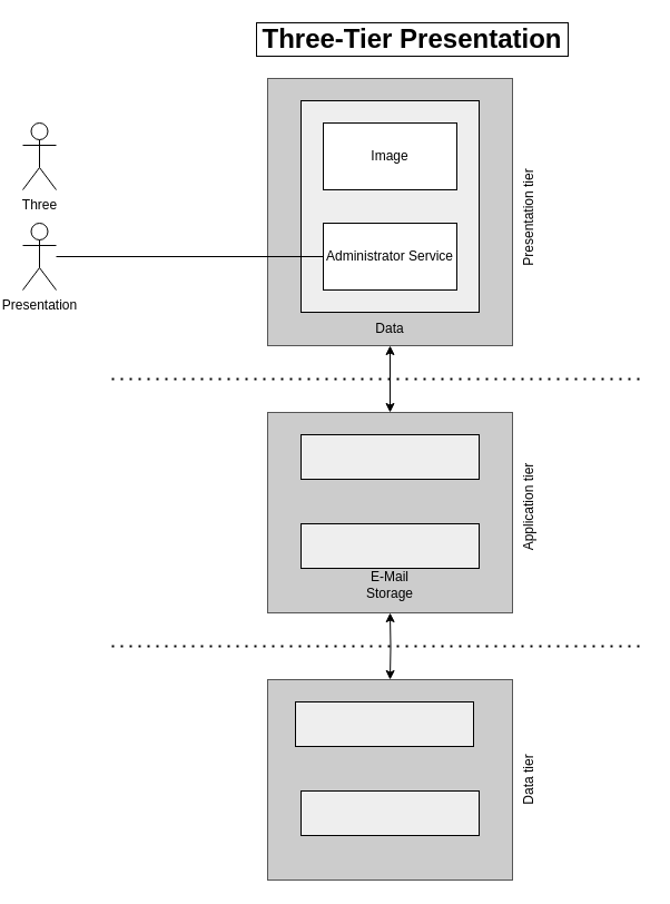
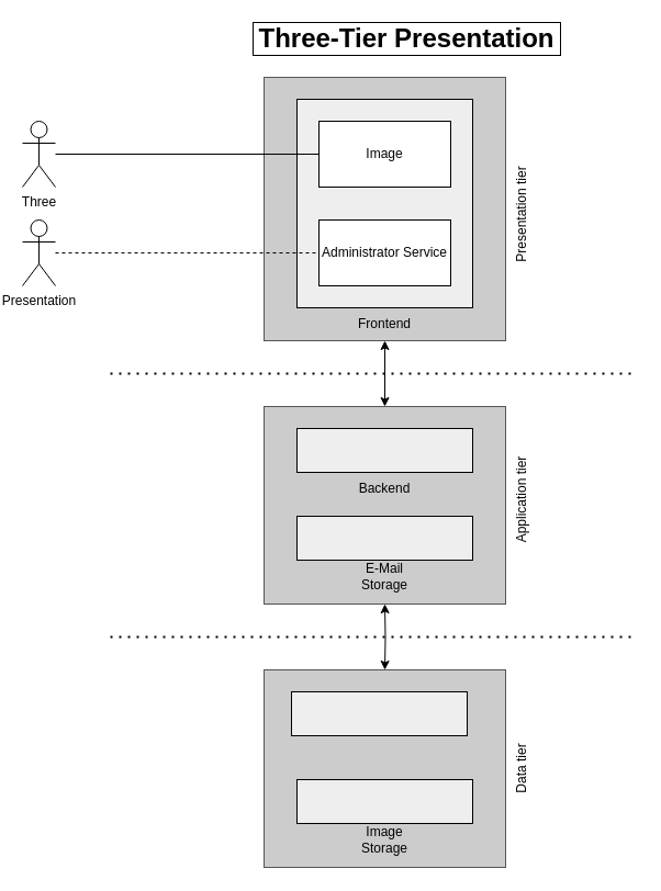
+ <mxCell id="29" style="edgeStyle=orthogonalEdgeStyle;rounded=0;orthogonalLoop=1;jettySize=auto;html=1;entryX=0;entryY=0.5;entryDx=0;entryDy=0;endArrow=none;startFill=0;" edge="1" parent="1" source="6" target="10"><mxGeometry relative="1" as="geometry" /></mxCell>
- <mxCell id="30" style="edgeStyle=orthogonalEdgeStyle;rounded=0;orthogonalLoop=1;jettySize=auto;html=1;entryX=0;entryY=0.5;entryDx=0;entryDy=0;endArrow=none;startFill=0;" edge="1" parent="1" source="7" target="12"><mxGeometry relative="1" as="geometry" /></mxCell>
+ <mxCell id="30" style="edgeStyle=orthogonalEdgeStyle;rounded=0;orthogonalLoop=1;jettySize=auto;html=1;entryX=0;entryY=0.5;entryDx=0;entryDy=0;endArrow=none;startFill=0;dashed=1;" edge="1" parent="1" source="7" target="12"><mxGeometry relative="1" as="geometry" /></mxCell>
- <mxCell id="14" value="Data" style="text;html=1;align=center;verticalAlign=middle;whiteSpace=wrap;rounded=0;" vertex="1" parent="1"><mxGeometry x="320" y="280" width="60" height="30" as="geometry" /></mxCell>
+ <mxCell id="14" value="Frontend" style="text;html=1;align=center;verticalAlign=middle;whiteSpace=wrap;rounded=0;" vertex="1" parent="1"><mxGeometry x="320" y="280" width="60" height="30" as="geometry" /></mxCell>
+ <mxCell id="16" value="Backend" style="text;html=1;align=center;verticalAlign=middle;whiteSpace=wrap;rounded=0;" vertex="1" parent="1"><mxGeometry x="320" y="430" width="60" height="30" as="geometry" /></mxCell>
+ <mxCell id="28" value="Image Storage" style="text;html=1;align=center;verticalAlign=middle;whiteSpace=wrap;rounded=0;" vertex="1" parent="1"><mxGeometry x="320" y="750" width="60" height="30" as="geometry" /></mxCell>
